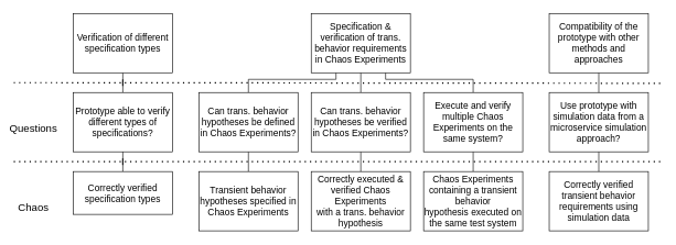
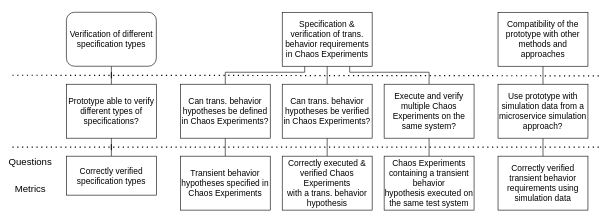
- <mxCell id="3" value="Verification of different specification types" style="rounded=0;whiteSpace=wrap;html=1;fontSize=14;" parent="1" vertex="1"><mxGeometry x="110" y="20" width="150" height="90" as="geometry" /></mxCell>
+ <mxCell id="3" value="Verification of different specification types" style="whiteSpace=wrap;html=1;fontSize=14;rounded=1;" parent="1" vertex="1"><mxGeometry x="110" y="20" width="150" height="90" as="geometry" /></mxCell>
- <mxCell id="25" value="Questions" style="text;html=1;strokeColor=none;fillColor=none;align=center;verticalAlign=middle;whiteSpace=wrap;rounded=0;fontSize=16;" parent="1" vertex="1"><mxGeometry x="20" y="180" width="60" height="30" as="geometry" /></mxCell>
+ <mxCell id="25" value="Questions" style="text;html=1;strokeColor=none;fillColor=none;align=center;verticalAlign=middle;whiteSpace=wrap;rounded=0;fontSize=16;" parent="1" vertex="1"><mxGeometry x="20" y="255" width="60" height="30" as="geometry" /></mxCell>
- <mxCell id="26" value="Chaos" style="text;html=1;strokeColor=none;fillColor=none;align=center;verticalAlign=middle;whiteSpace=wrap;rounded=0;fontSize=16;" parent="1" vertex="1"><mxGeometry x="20" y="300" width="60" height="30" as="geometry" /></mxCell>
+ <mxCell id="26" value="Metrics" style="text;html=1;strokeColor=none;fillColor=none;align=center;verticalAlign=middle;whiteSpace=wrap;rounded=0;fontSize=16;" parent="1" vertex="1"><mxGeometry x="20" y="300" width="60" height="30" as="geometry" /></mxCell>
